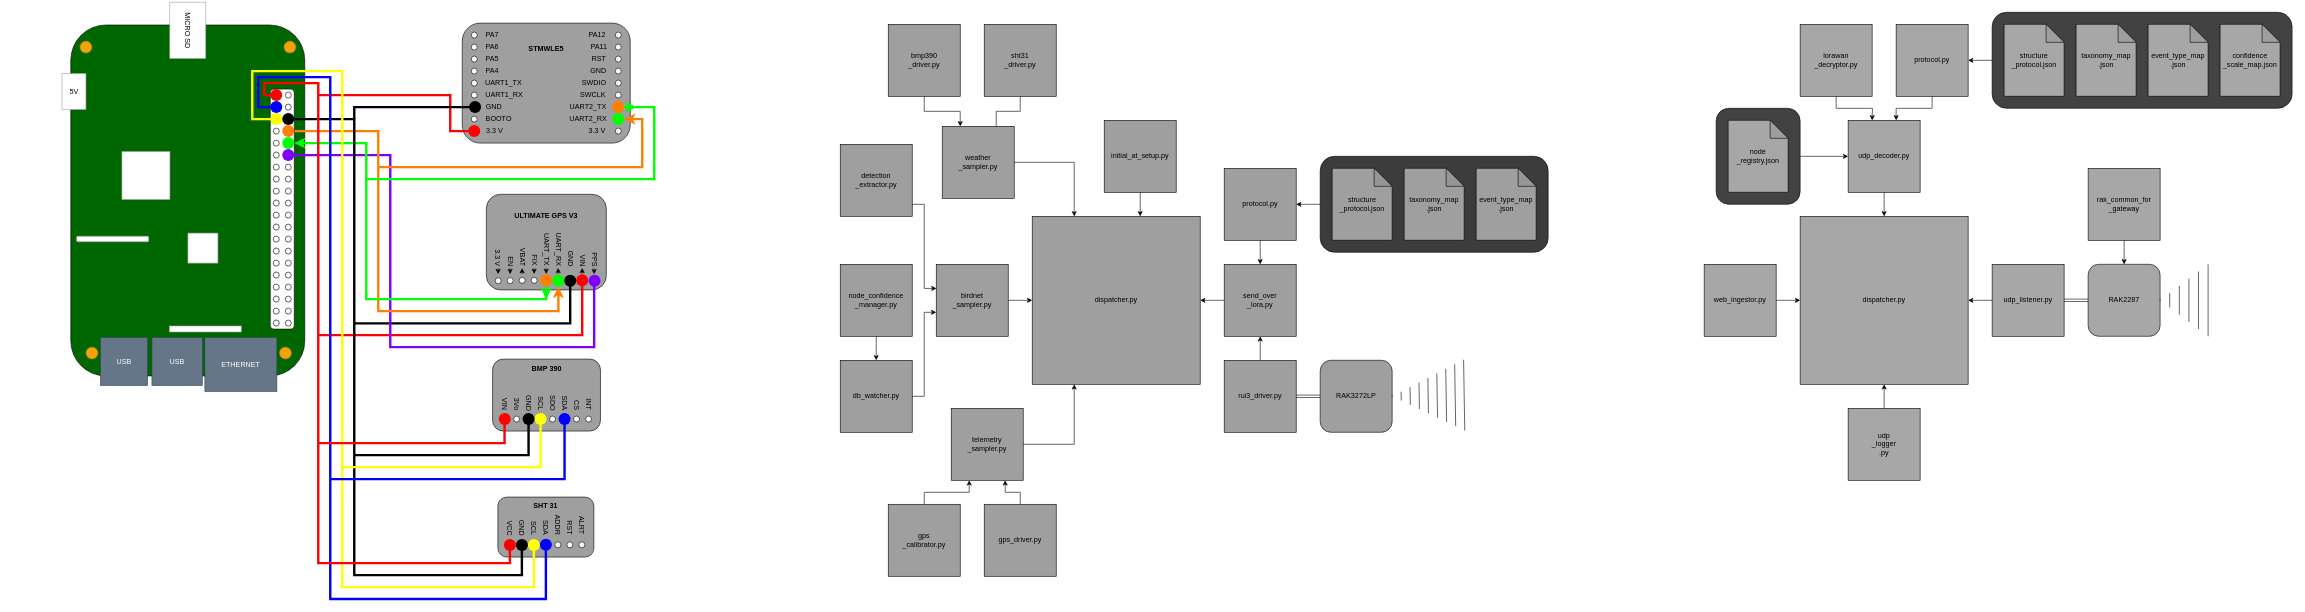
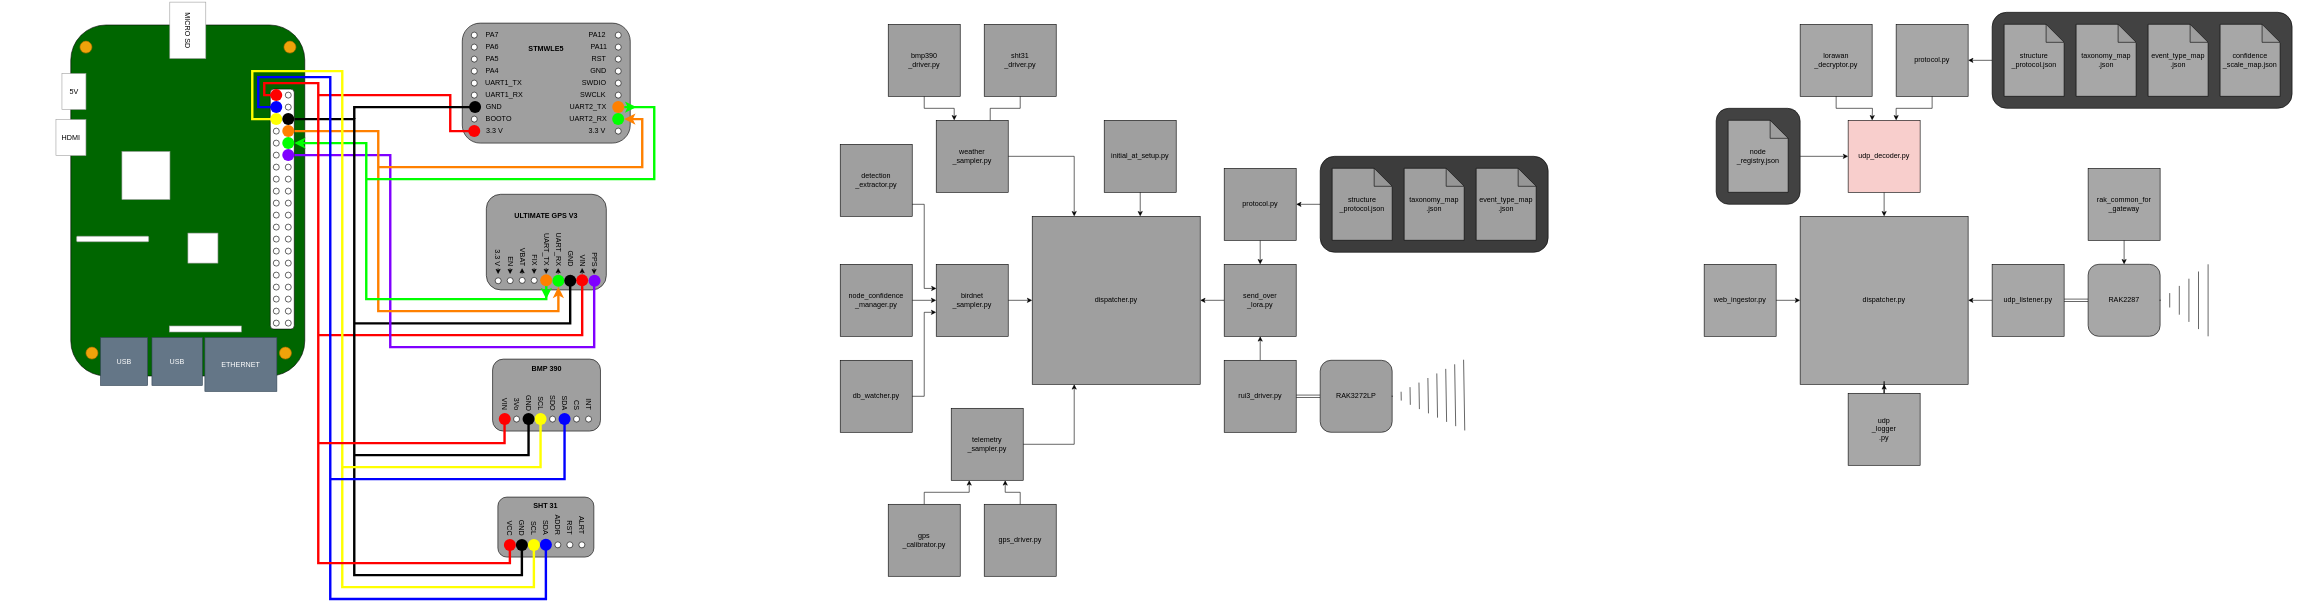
+ <mxCell id="47" value="HDMI" style="rounded=0;whiteSpace=wrap;html=1;movable=1;resizable=1;rotatable=1;deletable=1;editable=1;locked=0;connectable=1;strokeColor=#9F9F9F;" parent="1" vertex="1"><mxGeometry x="92.75" y="198.81" width="50" height="60" as="geometry" /></mxCell>
- <mxCell id="246" value="&lt;div&gt;udp_decoder.py&lt;/div&gt;" style="whiteSpace=wrap;html=1;aspect=fixed;strokeColor=#000000;fillColor=#A7A7A7;fontColor=#000000;" vertex="1" parent="1"><mxGeometry x="3080" y="200" width="120" height="120" as="geometry" /></mxCell>
+ <mxCell id="246" value="&lt;div&gt;udp_decoder.py&lt;/div&gt;" style="whiteSpace=wrap;html=1;aspect=fixed;strokeColor=#000000;fillColor=#f8cecc;fontColor=#000000;" vertex="1" parent="1"><mxGeometry x="3080" y="200" width="120" height="120" as="geometry" /></mxCell>
- <mxCell id="11" value="weather&lt;br&gt;_sampler.py" style="whiteSpace=wrap;html=1;aspect=fixed;strokeColor=#000000;fillColor=#9F9F9F;fontColor=#000000;" parent="1" vertex="1"><mxGeometry x="1570" y="210" width="120" height="120" as="geometry" /></mxCell>
+ <mxCell id="11" value="weather&lt;br&gt;_sampler.py" style="whiteSpace=wrap;html=1;aspect=fixed;strokeColor=#000000;fillColor=#9F9F9F;fontColor=#000000;" parent="1" vertex="1"><mxGeometry x="1560" y="200" width="120" height="120" as="geometry" /></mxCell>
- <mxCell id="28" value="" style="edgeStyle=orthogonalEdgeStyle;rounded=0;orthogonalLoop=1;jettySize=auto;html=1;strokeColor=#000000;fontColor=#000000;" parent="1" source="29" target="17" edge="1"><mxGeometry relative="1" as="geometry" /></mxCell>
+ <mxCell id="28" value="" style="edgeStyle=orthogonalEdgeStyle;rounded=0;orthogonalLoop=1;jettySize=auto;html=1;strokeColor=#000000;fontColor=#000000;" parent="1" source="29" target="31" edge="1"><mxGeometry relative="1" as="geometry" /></mxCell>
- <mxCell id="239" value="udp&lt;br&gt;_logger&lt;br&gt;.py" style="whiteSpace=wrap;html=1;aspect=fixed;strokeColor=#000000;fillColor=#A7A7A7;fontColor=#000000;" vertex="1" parent="1"><mxGeometry x="3080" y="680" width="120" height="120" as="geometry" /></mxCell>
+ <mxCell id="239" value="udp&lt;br&gt;_logger&lt;br&gt;.py" style="whiteSpace=wrap;html=1;aspect=fixed;strokeColor=#000000;fillColor=#A7A7A7;fontColor=#000000;" vertex="1" parent="1"><mxGeometry x="3080" y="655" width="120" height="120" as="geometry" /></mxCell>
